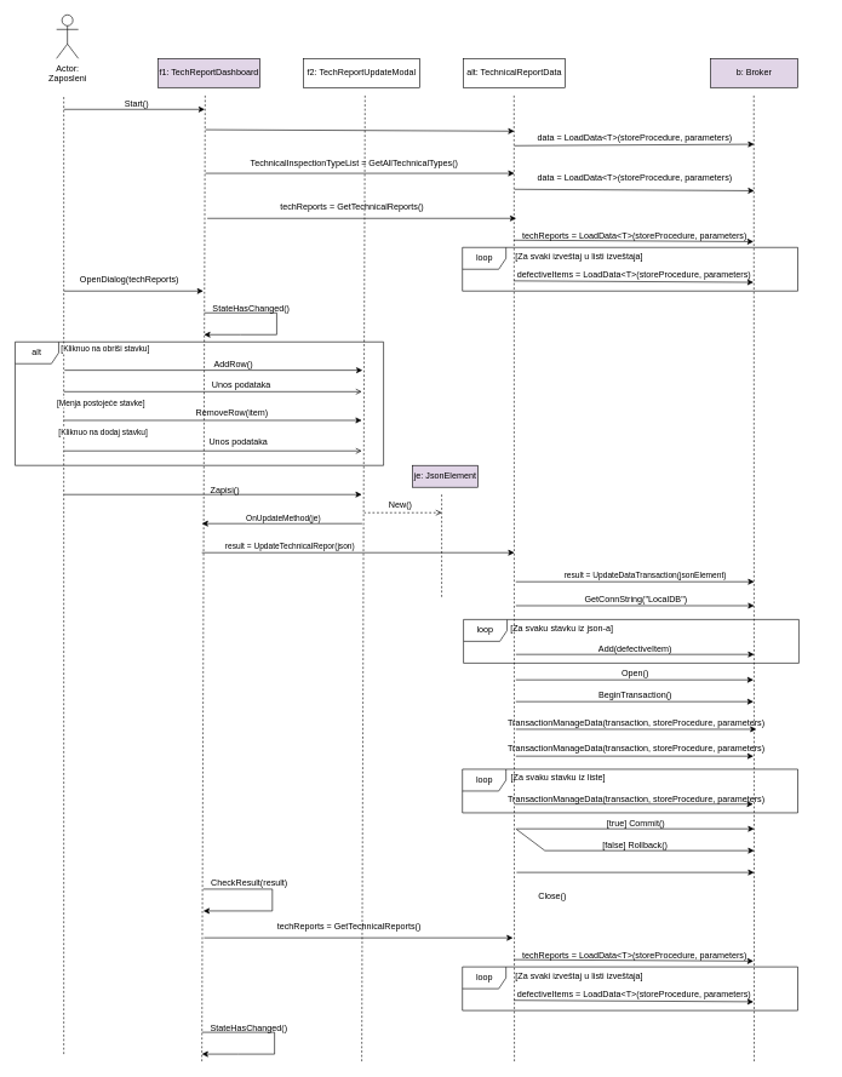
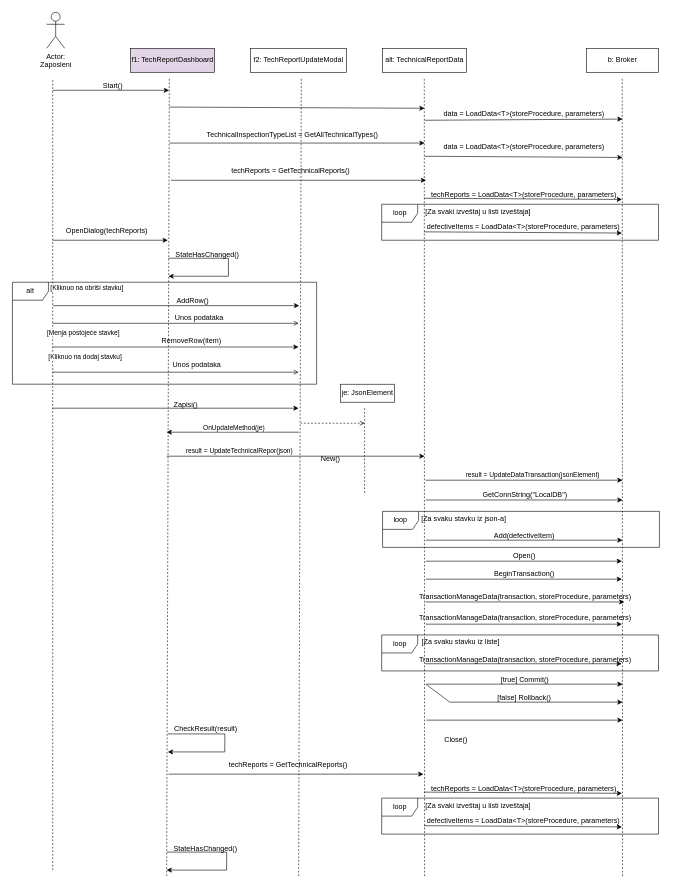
- <mxCell id="5" value="b: Broker" style="rounded=0;whiteSpace=wrap;html=1;fillColor=#e1d5e7;" vertex="1" parent="1"><mxGeometry x="977" y="80" width="120" height="40" as="geometry" /></mxCell>
+ <mxCell id="5" value="b: Broker" style="rounded=0;whiteSpace=wrap;html=1;" vertex="1" parent="1"><mxGeometry x="977" y="80" width="120" height="40" as="geometry" /></mxCell>
- <mxCell id="51" value="je: JsonElement" style="rounded=0;whiteSpace=wrap;html=1;fillColor=#e1d5e7;" vertex="1" parent="1"><mxGeometry x="567" y="640" width="90" height="30" as="geometry" /></mxCell>
+ <mxCell id="51" value="je: JsonElement" style="rounded=0;whiteSpace=wrap;html=1;" vertex="1" parent="1"><mxGeometry x="567" y="640" width="90" height="30" as="geometry" /></mxCell>
- <mxCell id="54" value="New()" style="text;html=1;align=center;verticalAlign=middle;resizable=0;points=[];autosize=1;strokeColor=none;fillColor=none;" vertex="1" parent="1"><mxGeometry x="519.5" y="680" width="60" height="30" as="geometry" /></mxCell>
+ <mxCell id="54" value="New()" style="text;html=1;align=center;verticalAlign=middle;resizable=0;points=[];autosize=1;strokeColor=none;fillColor=none;" vertex="1" parent="1"><mxGeometry x="519.5" y="750" width="60" height="30" as="geometry" /></mxCell>
